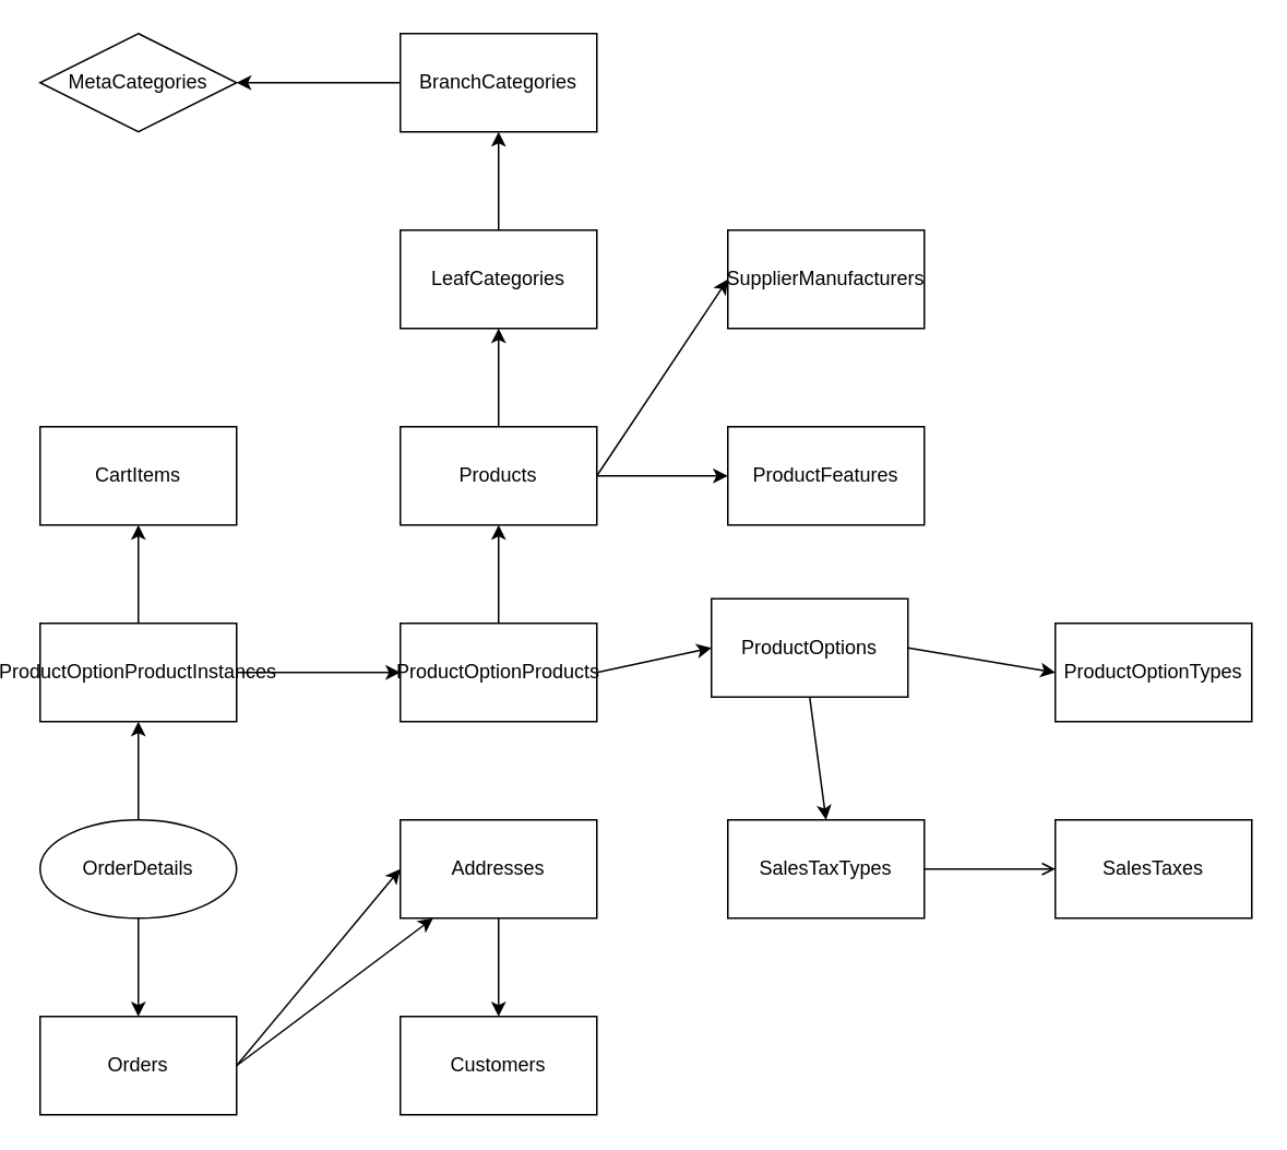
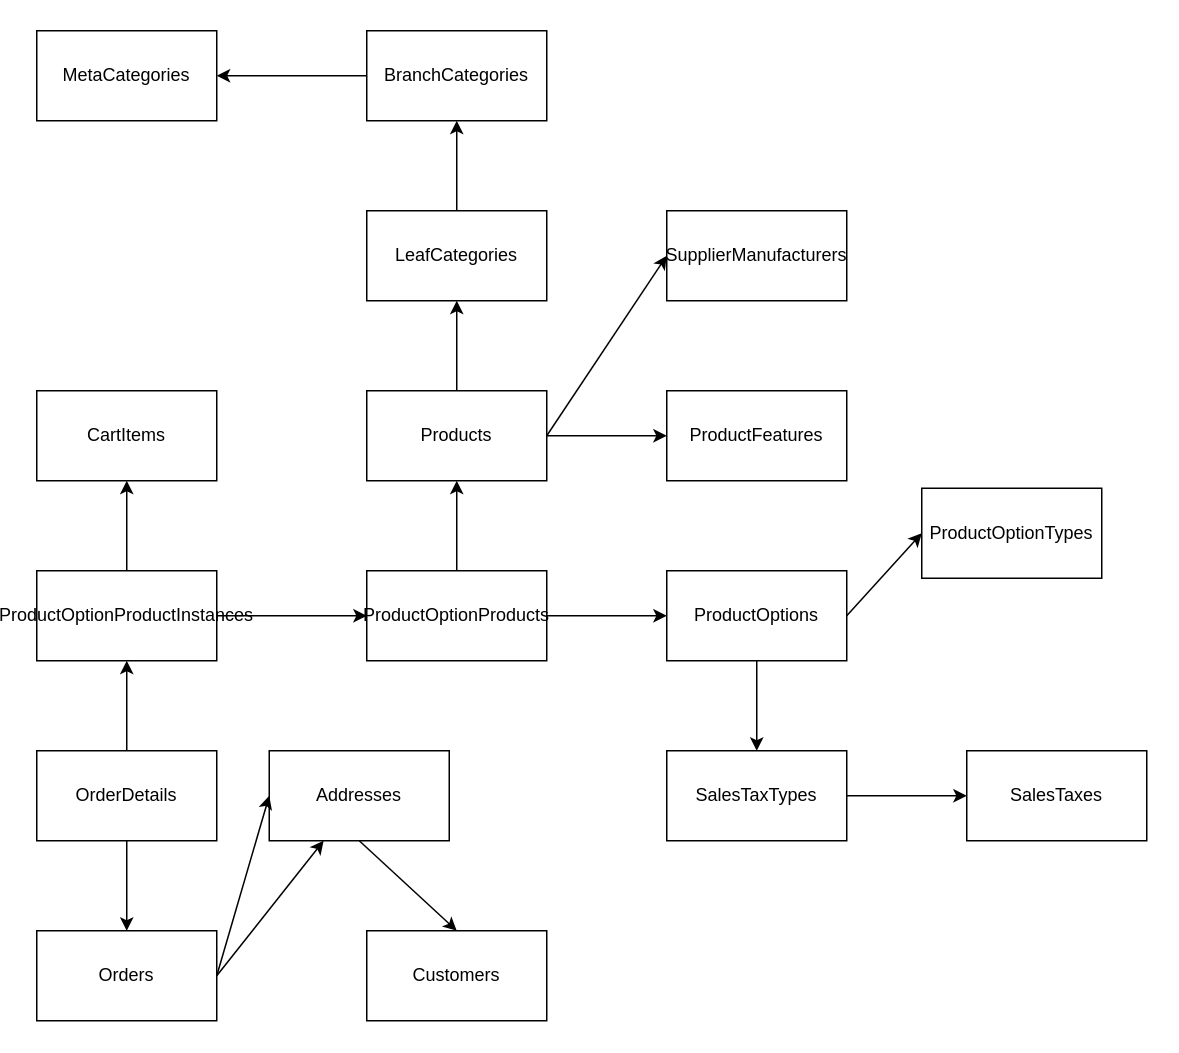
- <mxCell id="32" value="MetaCategories" style="rhombus;whiteSpace=wrap;html=1;" vertex="1" parent="1"><mxGeometry x="20" y="20" width="120" height="60" as="geometry" /></mxCell>
+ <mxCell id="32" value="MetaCategories" style="rounded=0;whiteSpace=wrap;html=1;" vertex="1" parent="1"><mxGeometry x="20" y="20" width="120" height="60" as="geometry" /></mxCell>
- <mxCell id="13" value="ProductOptions" style="rounded=0;whiteSpace=wrap;html=1;" vertex="1" parent="1"><mxGeometry x="430" y="365" width="120" height="60" as="geometry" /></mxCell>
+ <mxCell id="13" value="ProductOptions" style="rounded=0;whiteSpace=wrap;html=1;" vertex="1" parent="1"><mxGeometry x="440" y="380" width="120" height="60" as="geometry" /></mxCell>
- <mxCell id="21" value="ProductOptionTypes" style="rounded=0;whiteSpace=wrap;html=1;" vertex="1" parent="1"><mxGeometry x="640" y="380" width="120" height="60" as="geometry" /></mxCell>
+ <mxCell id="21" value="ProductOptionTypes" style="rounded=0;whiteSpace=wrap;html=1;" vertex="1" parent="1"><mxGeometry x="610" y="325" width="120" height="60" as="geometry" /></mxCell>
- <mxCell id="3" value="OrderDetails" style="ellipse;whiteSpace=wrap;html=1;" vertex="1" parent="1"><mxGeometry x="20" y="500" width="120" height="60" as="geometry" /></mxCell>
+ <mxCell id="3" value="OrderDetails" style="rounded=0;whiteSpace=wrap;html=1;" vertex="1" parent="1"><mxGeometry x="20" y="500" width="120" height="60" as="geometry" /></mxCell>
- <mxCell id="7" value="Addresses" style="rounded=0;whiteSpace=wrap;html=1;" vertex="1" parent="1"><mxGeometry x="240" y="500" width="120" height="60" as="geometry" /></mxCell>
+ <mxCell id="7" value="Addresses" style="rounded=0;whiteSpace=wrap;html=1;" vertex="1" parent="1"><mxGeometry x="175" y="500" width="120" height="60" as="geometry" /></mxCell>
- <mxCell id="27" value="" style="endArrow=open;html=1;entryX=0;entryY=0.5;entryDx=0;entryDy=0;exitX=1;exitY=0.5;exitDx=0;exitDy=0;" edge="1" parent="1" source="16" target="15"><mxGeometry width="50" height="50" relative="1" as="geometry"><mxPoint x="590" y="460" as="sourcePoint" /><mxPoint x="340" y="380" as="targetPoint" /></mxGeometry></mxCell>
+ <mxCell id="27" value="" style="endArrow=classic;html=1;entryX=0;entryY=0.5;entryDx=0;entryDy=0;exitX=1;exitY=0.5;exitDx=0;exitDy=0;" edge="1" parent="1" source="16" target="15"><mxGeometry width="50" height="50" relative="1" as="geometry"><mxPoint x="590" y="460" as="sourcePoint" /><mxPoint x="340" y="380" as="targetPoint" /></mxGeometry></mxCell>
